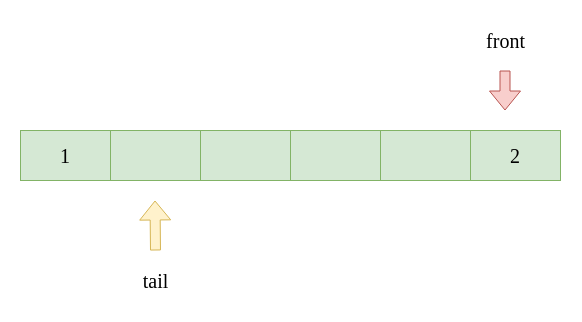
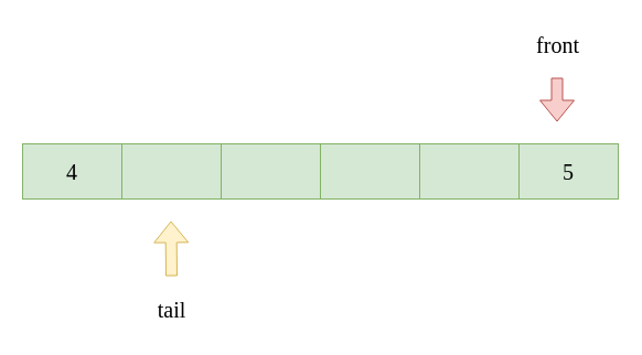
- <mxCell id="2" value="1" style="rounded=0;whiteSpace=wrap;html=1;fontSize=20;fontFamily=Comic Sans MS;fillColor=#d5e8d4;strokeColor=#82b366;" vertex="1" parent="1"><mxGeometry x="20" y="130" width="90" height="50" as="geometry" /></mxCell>
+ <mxCell id="2" value="4" style="rounded=0;whiteSpace=wrap;html=1;fontSize=20;fontFamily=Comic Sans MS;fillColor=#d5e8d4;strokeColor=#82b366;" vertex="1" parent="1"><mxGeometry x="20" y="130" width="90" height="50" as="geometry" /></mxCell>
- <mxCell id="7" value="2" style="rounded=0;whiteSpace=wrap;html=1;fontSize=20;fontFamily=Comic Sans MS;fillColor=#d5e8d4;strokeColor=#82b366;" vertex="1" parent="1"><mxGeometry x="470" y="130" width="90" height="50" as="geometry" /></mxCell>
+ <mxCell id="7" value="5" style="rounded=0;whiteSpace=wrap;html=1;fontSize=20;fontFamily=Comic Sans MS;fillColor=#d5e8d4;strokeColor=#82b366;" vertex="1" parent="1"><mxGeometry x="470" y="130" width="90" height="50" as="geometry" /></mxCell>
